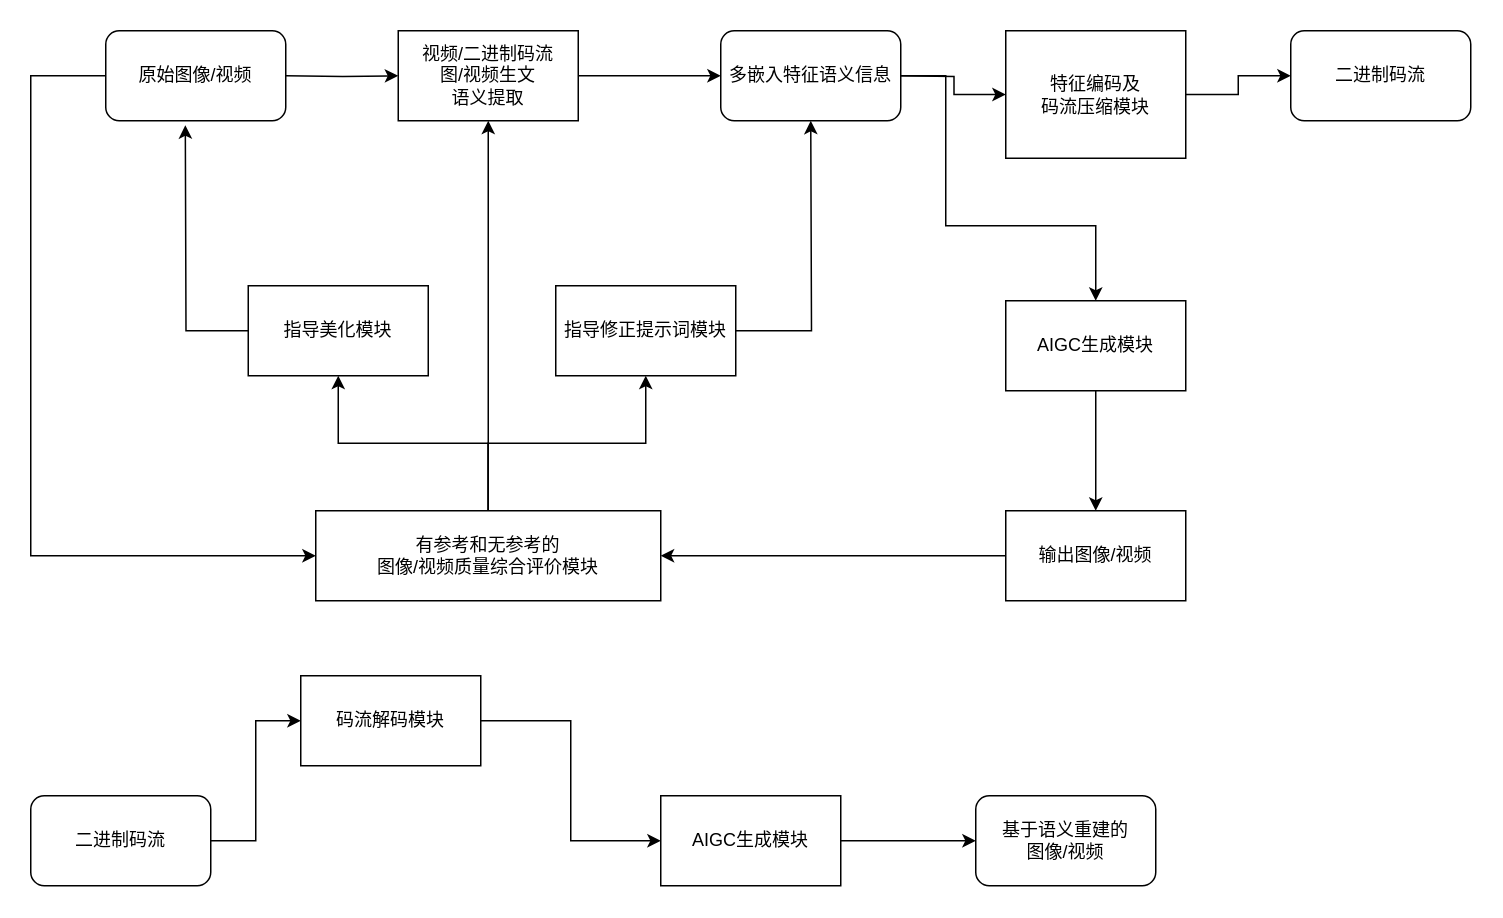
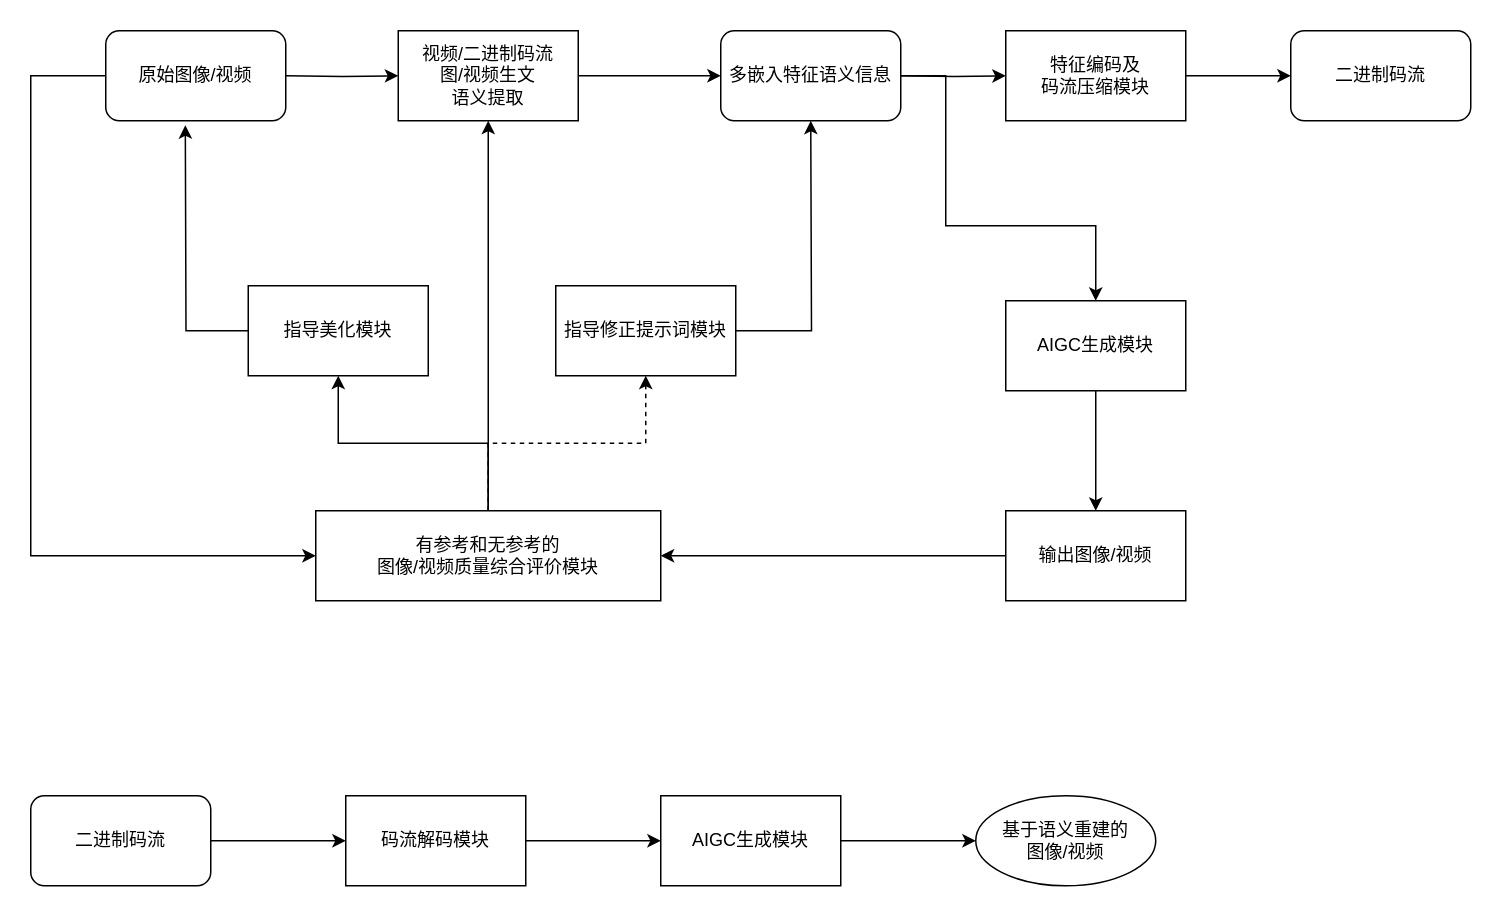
- <mxCell id="9" value="特征编码及&lt;div&gt;码流压缩模块&lt;/div&gt;" style="rounded=0;whiteSpace=wrap;html=1;" parent="1" vertex="1"><mxGeometry x="670" y="20" width="120" height="85" as="geometry" /></mxCell>
+ <mxCell id="9" value="特征编码及&lt;div&gt;码流压缩模块&lt;/div&gt;" style="rounded=0;whiteSpace=wrap;html=1;" parent="1" vertex="1"><mxGeometry x="670" y="20" width="120" height="60" as="geometry" /></mxCell>
- <mxCell id="16" style="edgeStyle=orthogonalEdgeStyle;rounded=0;orthogonalLoop=1;jettySize=auto;html=1;entryX=0.5;entryY=1;entryDx=0;entryDy=0;" parent="1" source="17" target="12" edge="1"><mxGeometry relative="1" as="geometry" /></mxCell>
+ <mxCell id="16" style="edgeStyle=orthogonalEdgeStyle;rounded=0;orthogonalLoop=1;jettySize=auto;html=1;entryX=0.5;entryY=1;entryDx=0;entryDy=0;dashed=1;" parent="1" source="17" target="12" edge="1"><mxGeometry relative="1" as="geometry" /></mxCell>
- <mxCell id="26" value="码流解码模块" style="rounded=0;whiteSpace=wrap;html=1;" parent="1" vertex="1"><mxGeometry x="200" y="450" width="120" height="60" as="geometry" /></mxCell>
+ <mxCell id="26" value="码流解码模块" style="rounded=0;whiteSpace=wrap;html=1;" parent="1" vertex="1"><mxGeometry x="230" y="530" width="120" height="60" as="geometry" /></mxCell>
- <mxCell id="29" value="基于语义重建的&lt;div&gt;图像/视频&lt;/div&gt;" style="rounded=1;whiteSpace=wrap;html=1;" parent="1" vertex="1"><mxGeometry x="650" y="530" width="120" height="60" as="geometry" /></mxCell>
+ <mxCell id="29" value="基于语义重建的&lt;div&gt;图像/视频&lt;/div&gt;" style="ellipse;whiteSpace=wrap;html=1;" parent="1" vertex="1"><mxGeometry x="650" y="530" width="120" height="60" as="geometry" /></mxCell>
